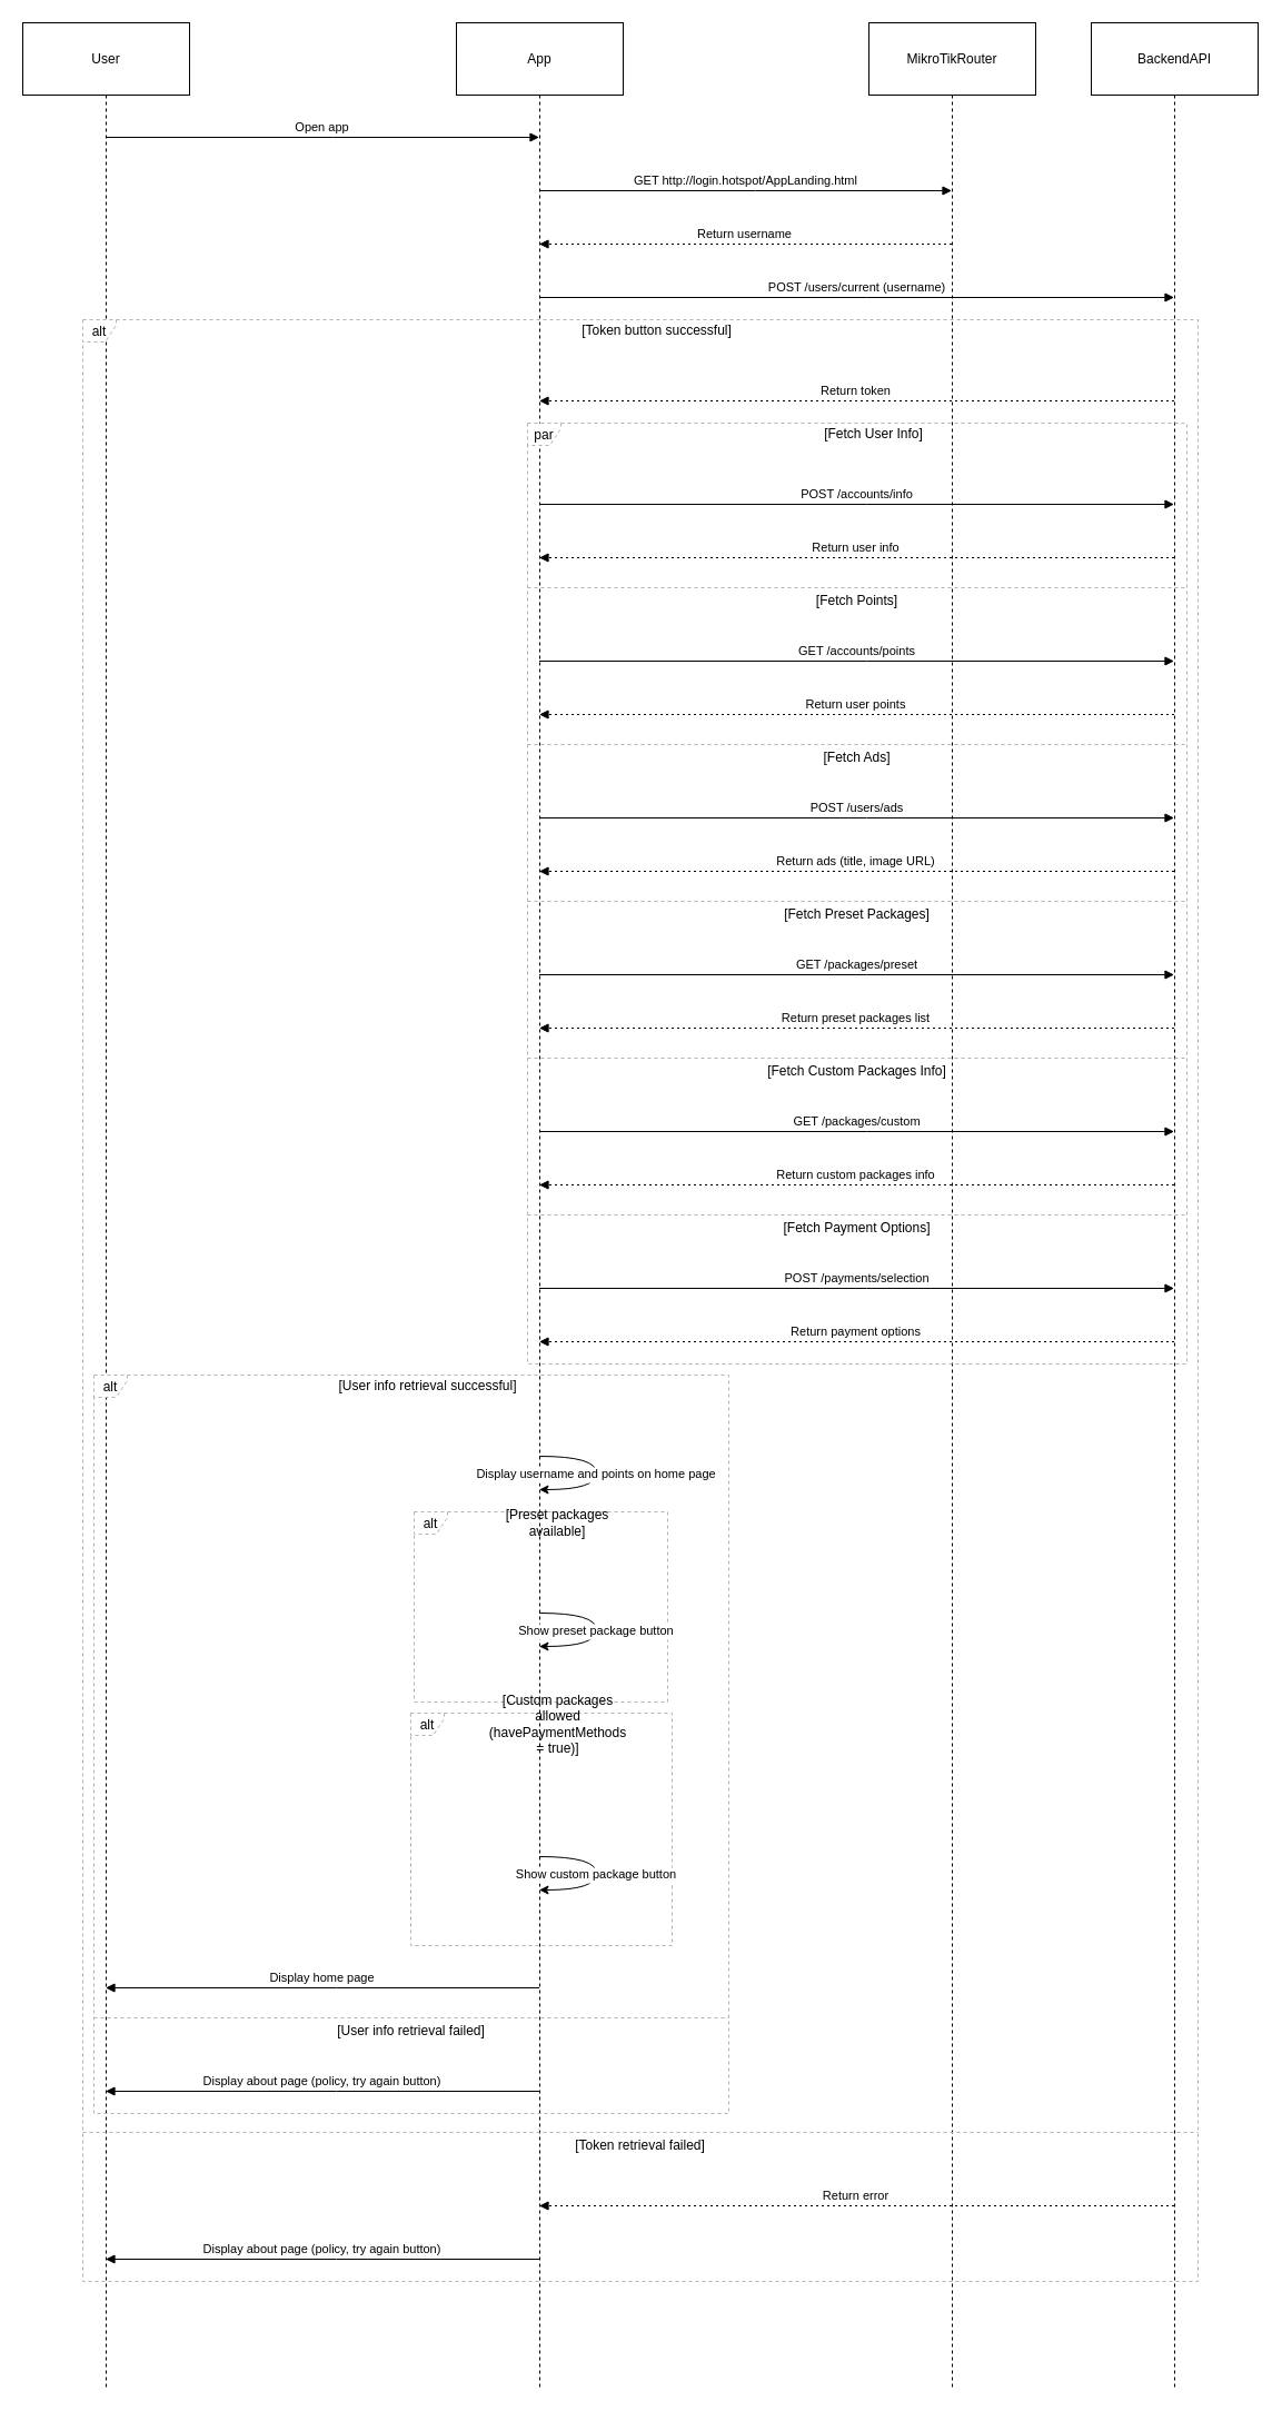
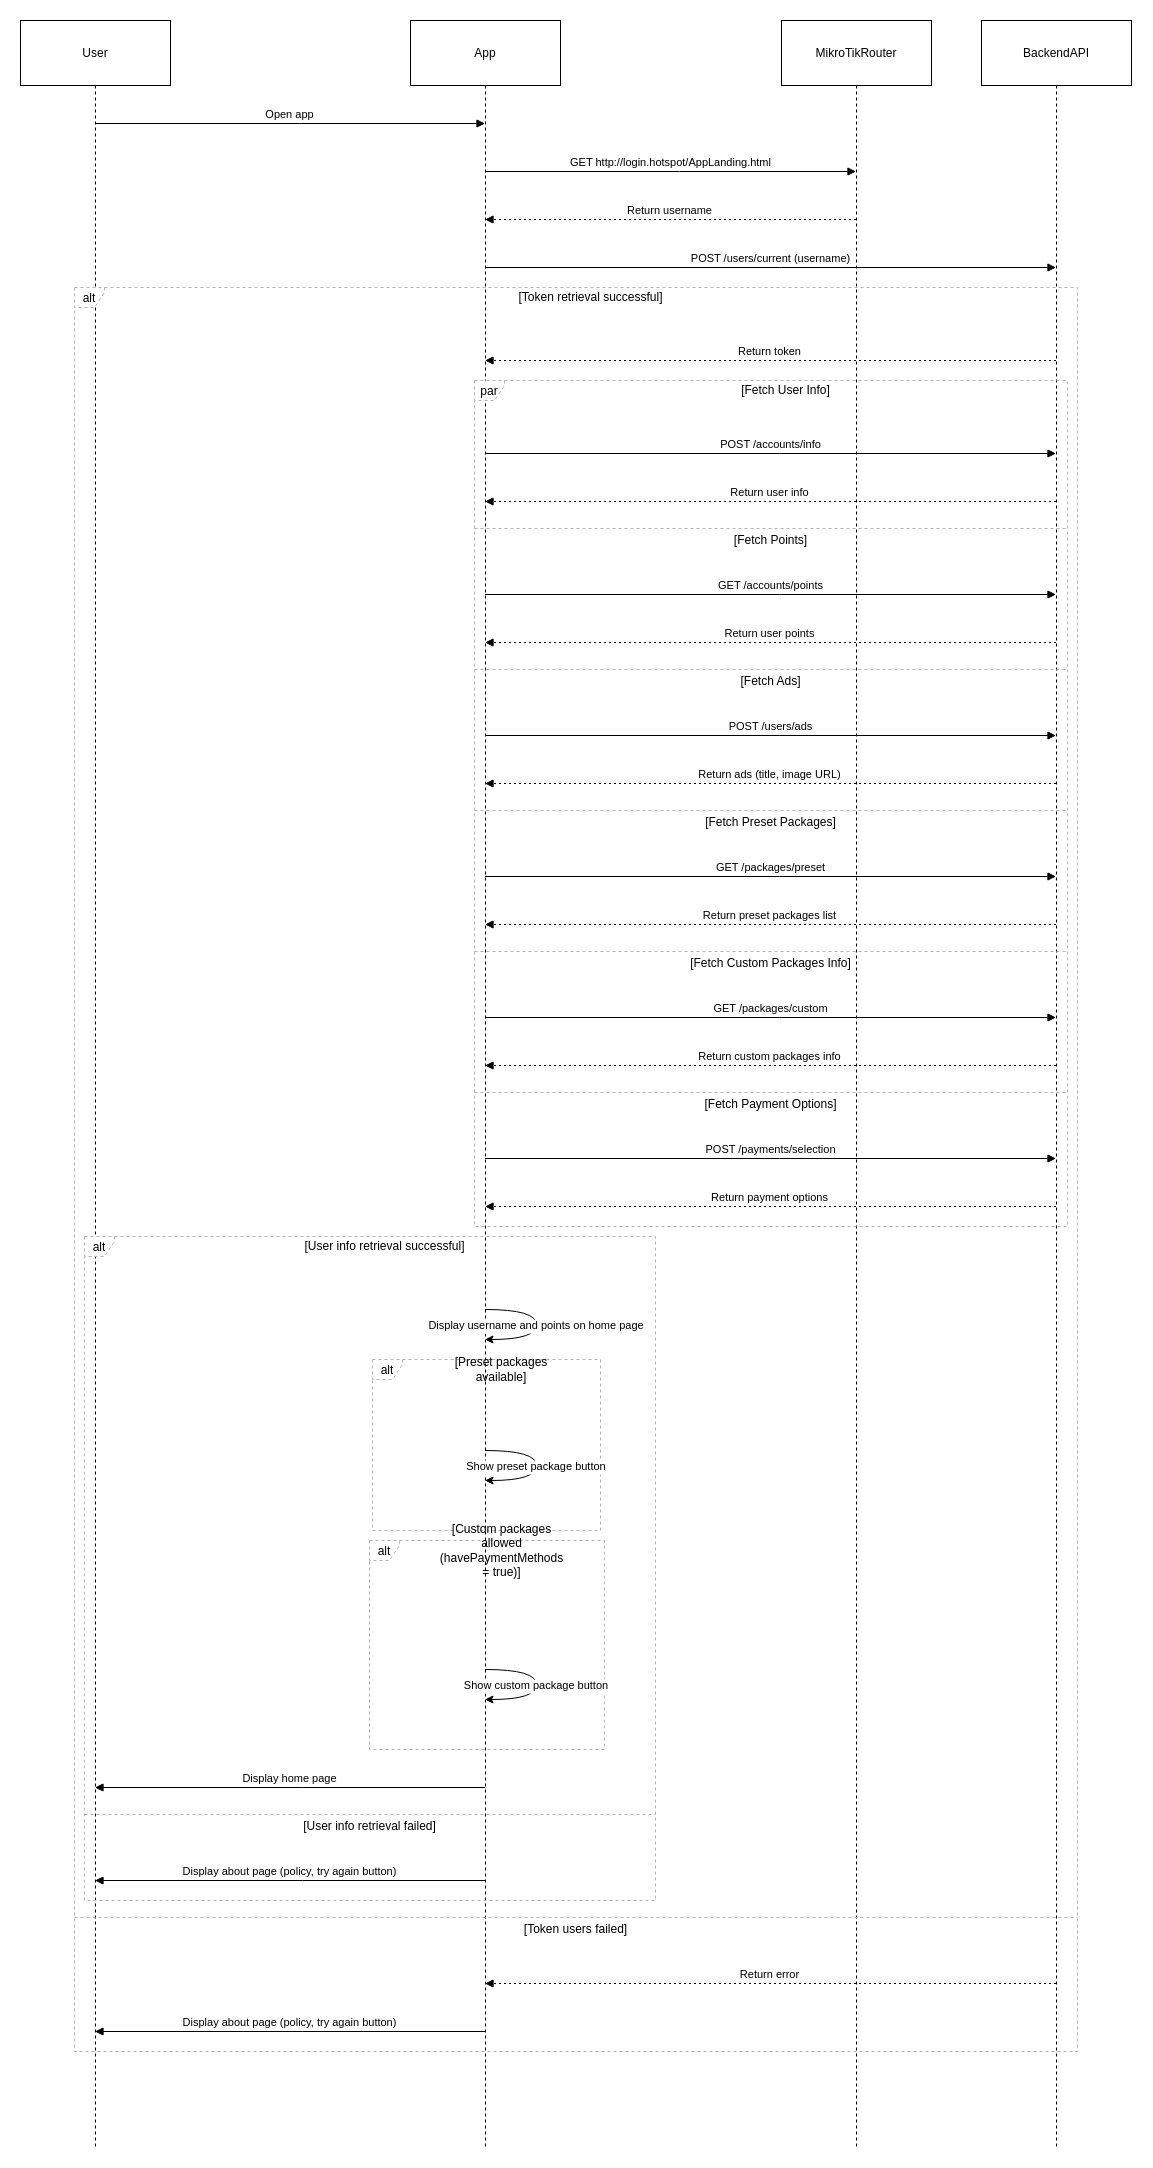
- <mxCell id="21" value="[Token button successful]" style="text;strokeColor=none;fillColor=none;align=center;verticalAlign=middle;whiteSpace=wrap;" vertex="1" parent="20"><mxGeometry x="30" width="973" height="20" as="geometry" /></mxCell>
+ <mxCell id="21" value="[Token retrieval successful]" style="text;strokeColor=none;fillColor=none;align=center;verticalAlign=middle;whiteSpace=wrap;" vertex="1" parent="20"><mxGeometry x="30" width="973" height="20" as="geometry" /></mxCell>
- <mxCell id="22" value="[Token retrieval failed]" style="shape=line;dashed=1;whiteSpace=wrap;verticalAlign=top;labelPosition=center;verticalLabelPosition=middle;align=center;strokeColor=#B3B3B3;" vertex="1" parent="20"><mxGeometry y="1628" width="1003" height="4" as="geometry" /></mxCell>
+ <mxCell id="22" value="[Token users failed]" style="shape=line;dashed=1;whiteSpace=wrap;verticalAlign=top;labelPosition=center;verticalLabelPosition=middle;align=center;strokeColor=#B3B3B3;" vertex="1" parent="20"><mxGeometry y="1628" width="1003" height="4" as="geometry" /></mxCell>
